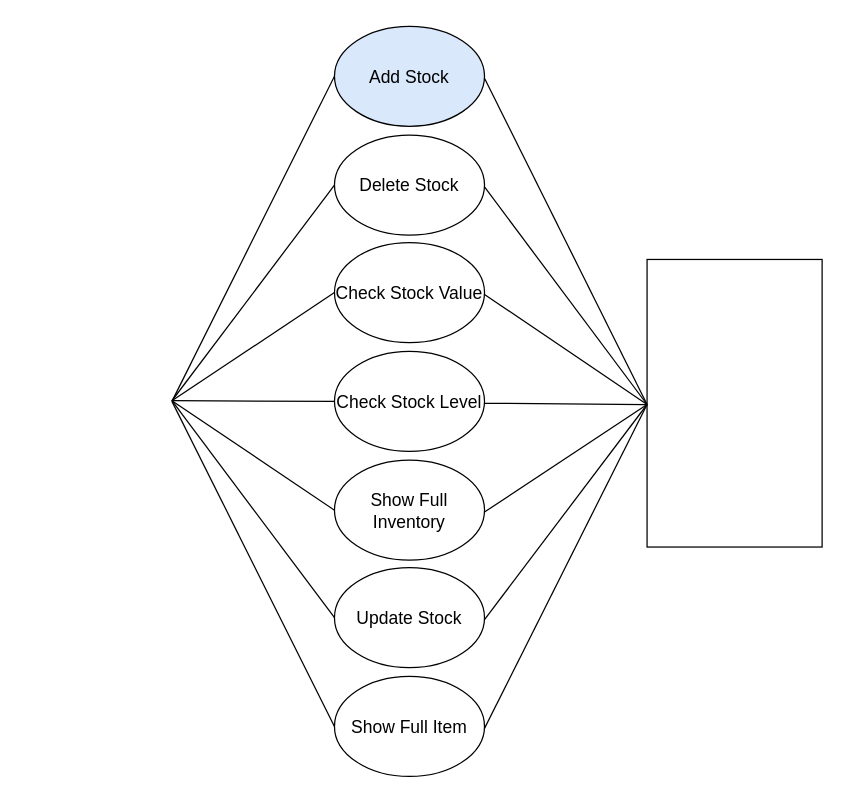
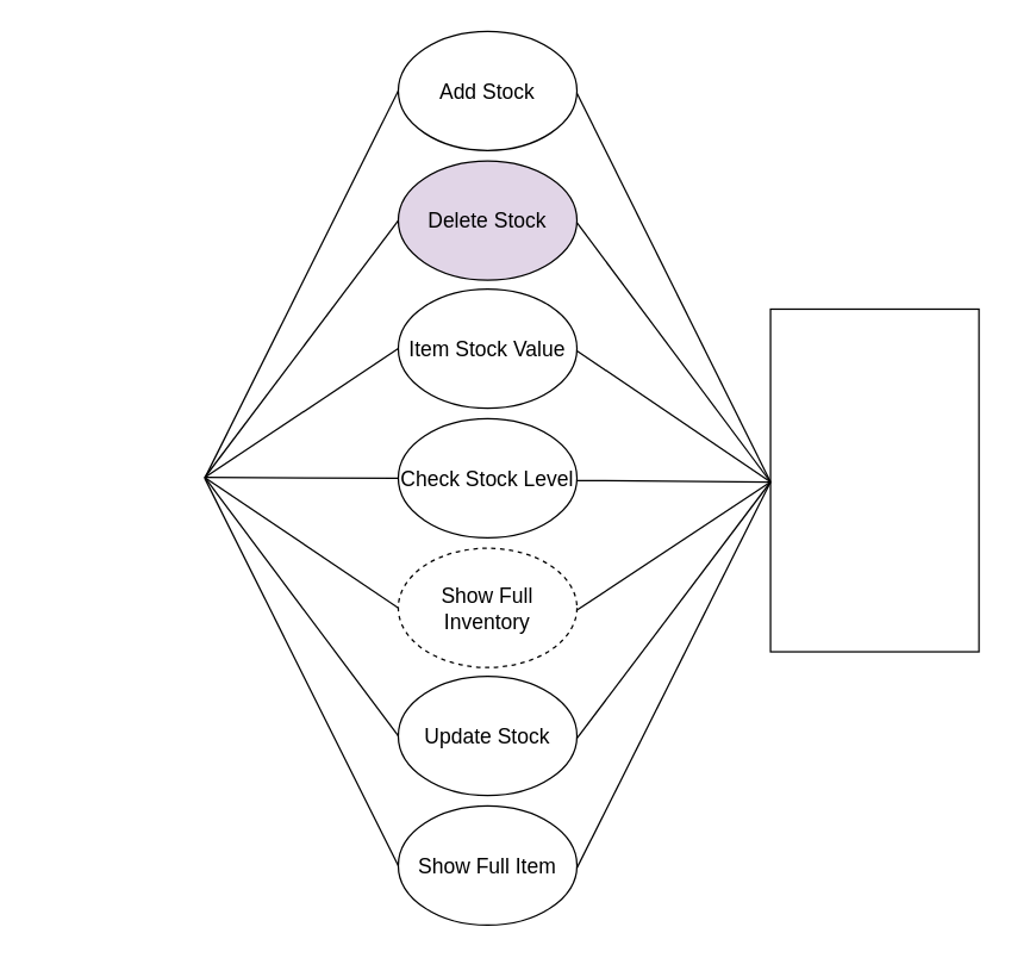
- <mxCell id="4" value="&lt;font style=&quot;font-size: 14px&quot;&gt;Add Stock&lt;/font&gt;" style="ellipse;whiteSpace=wrap;html=1;fillColor=#dae8fc;" vertex="1" parent="3"><mxGeometry width="120" height="80" as="geometry" /></mxCell>
+ <mxCell id="4" value="&lt;font style=&quot;font-size: 14px&quot;&gt;Add Stock&lt;/font&gt;" style="ellipse;whiteSpace=wrap;html=1;" vertex="1" parent="3"><mxGeometry width="120" height="80" as="geometry" /></mxCell>
- <mxCell id="5" value="&lt;font style=&quot;font-size: 14px&quot;&gt;Delete Stock&lt;/font&gt;" style="ellipse;whiteSpace=wrap;html=1;" vertex="1" parent="3"><mxGeometry y="87" width="120" height="80" as="geometry" /></mxCell>
+ <mxCell id="5" value="&lt;font style=&quot;font-size: 14px&quot;&gt;Delete Stock&lt;/font&gt;" style="ellipse;whiteSpace=wrap;html=1;fillColor=#e1d5e7;" vertex="1" parent="3"><mxGeometry y="87" width="120" height="80" as="geometry" /></mxCell>
- <mxCell id="6" value="&lt;font style=&quot;font-size: 14px&quot;&gt;Check Stock Value&lt;/font&gt;" style="ellipse;whiteSpace=wrap;html=1;" vertex="1" parent="3"><mxGeometry y="173" width="120" height="80" as="geometry" /></mxCell>
+ <mxCell id="6" value="&lt;font style=&quot;font-size: 14px&quot;&gt;Item Stock Value&lt;/font&gt;" style="ellipse;whiteSpace=wrap;html=1;" vertex="1" parent="3"><mxGeometry y="173" width="120" height="80" as="geometry" /></mxCell>
- <mxCell id="8" value="&lt;font style=&quot;font-size: 14px&quot;&gt;Show Full Inventory&lt;/font&gt;" style="ellipse;whiteSpace=wrap;html=1;" vertex="1" parent="3"><mxGeometry y="347" width="120" height="80" as="geometry" /></mxCell>
+ <mxCell id="8" value="&lt;font style=&quot;font-size: 14px&quot;&gt;Show Full Inventory&lt;/font&gt;" style="ellipse;whiteSpace=wrap;html=1;dashed=1;" vertex="1" parent="3"><mxGeometry y="347" width="120" height="80" as="geometry" /></mxCell>
